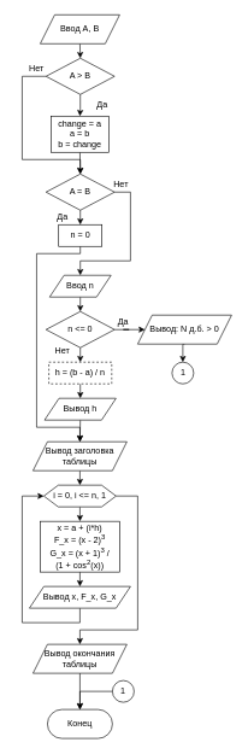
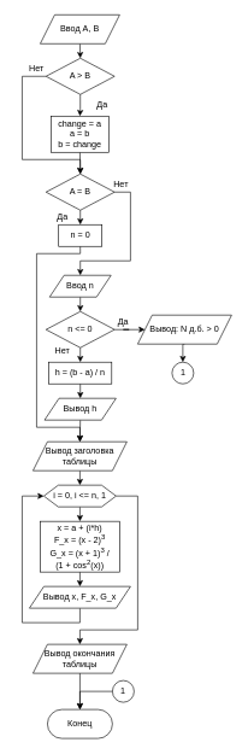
- <mxCell id="24" value="h = (b - a) / n" style="rounded=0;whiteSpace=wrap;html=1;dashed=1;" parent="1" vertex="1"><mxGeometry x="67" y="500" width="87" height="30" as="geometry" /></mxCell>
+ <mxCell id="24" value="h = (b - a) / n" style="rounded=0;whiteSpace=wrap;html=1;" parent="1" vertex="1"><mxGeometry x="67" y="500" width="87" height="30" as="geometry" /></mxCell>
